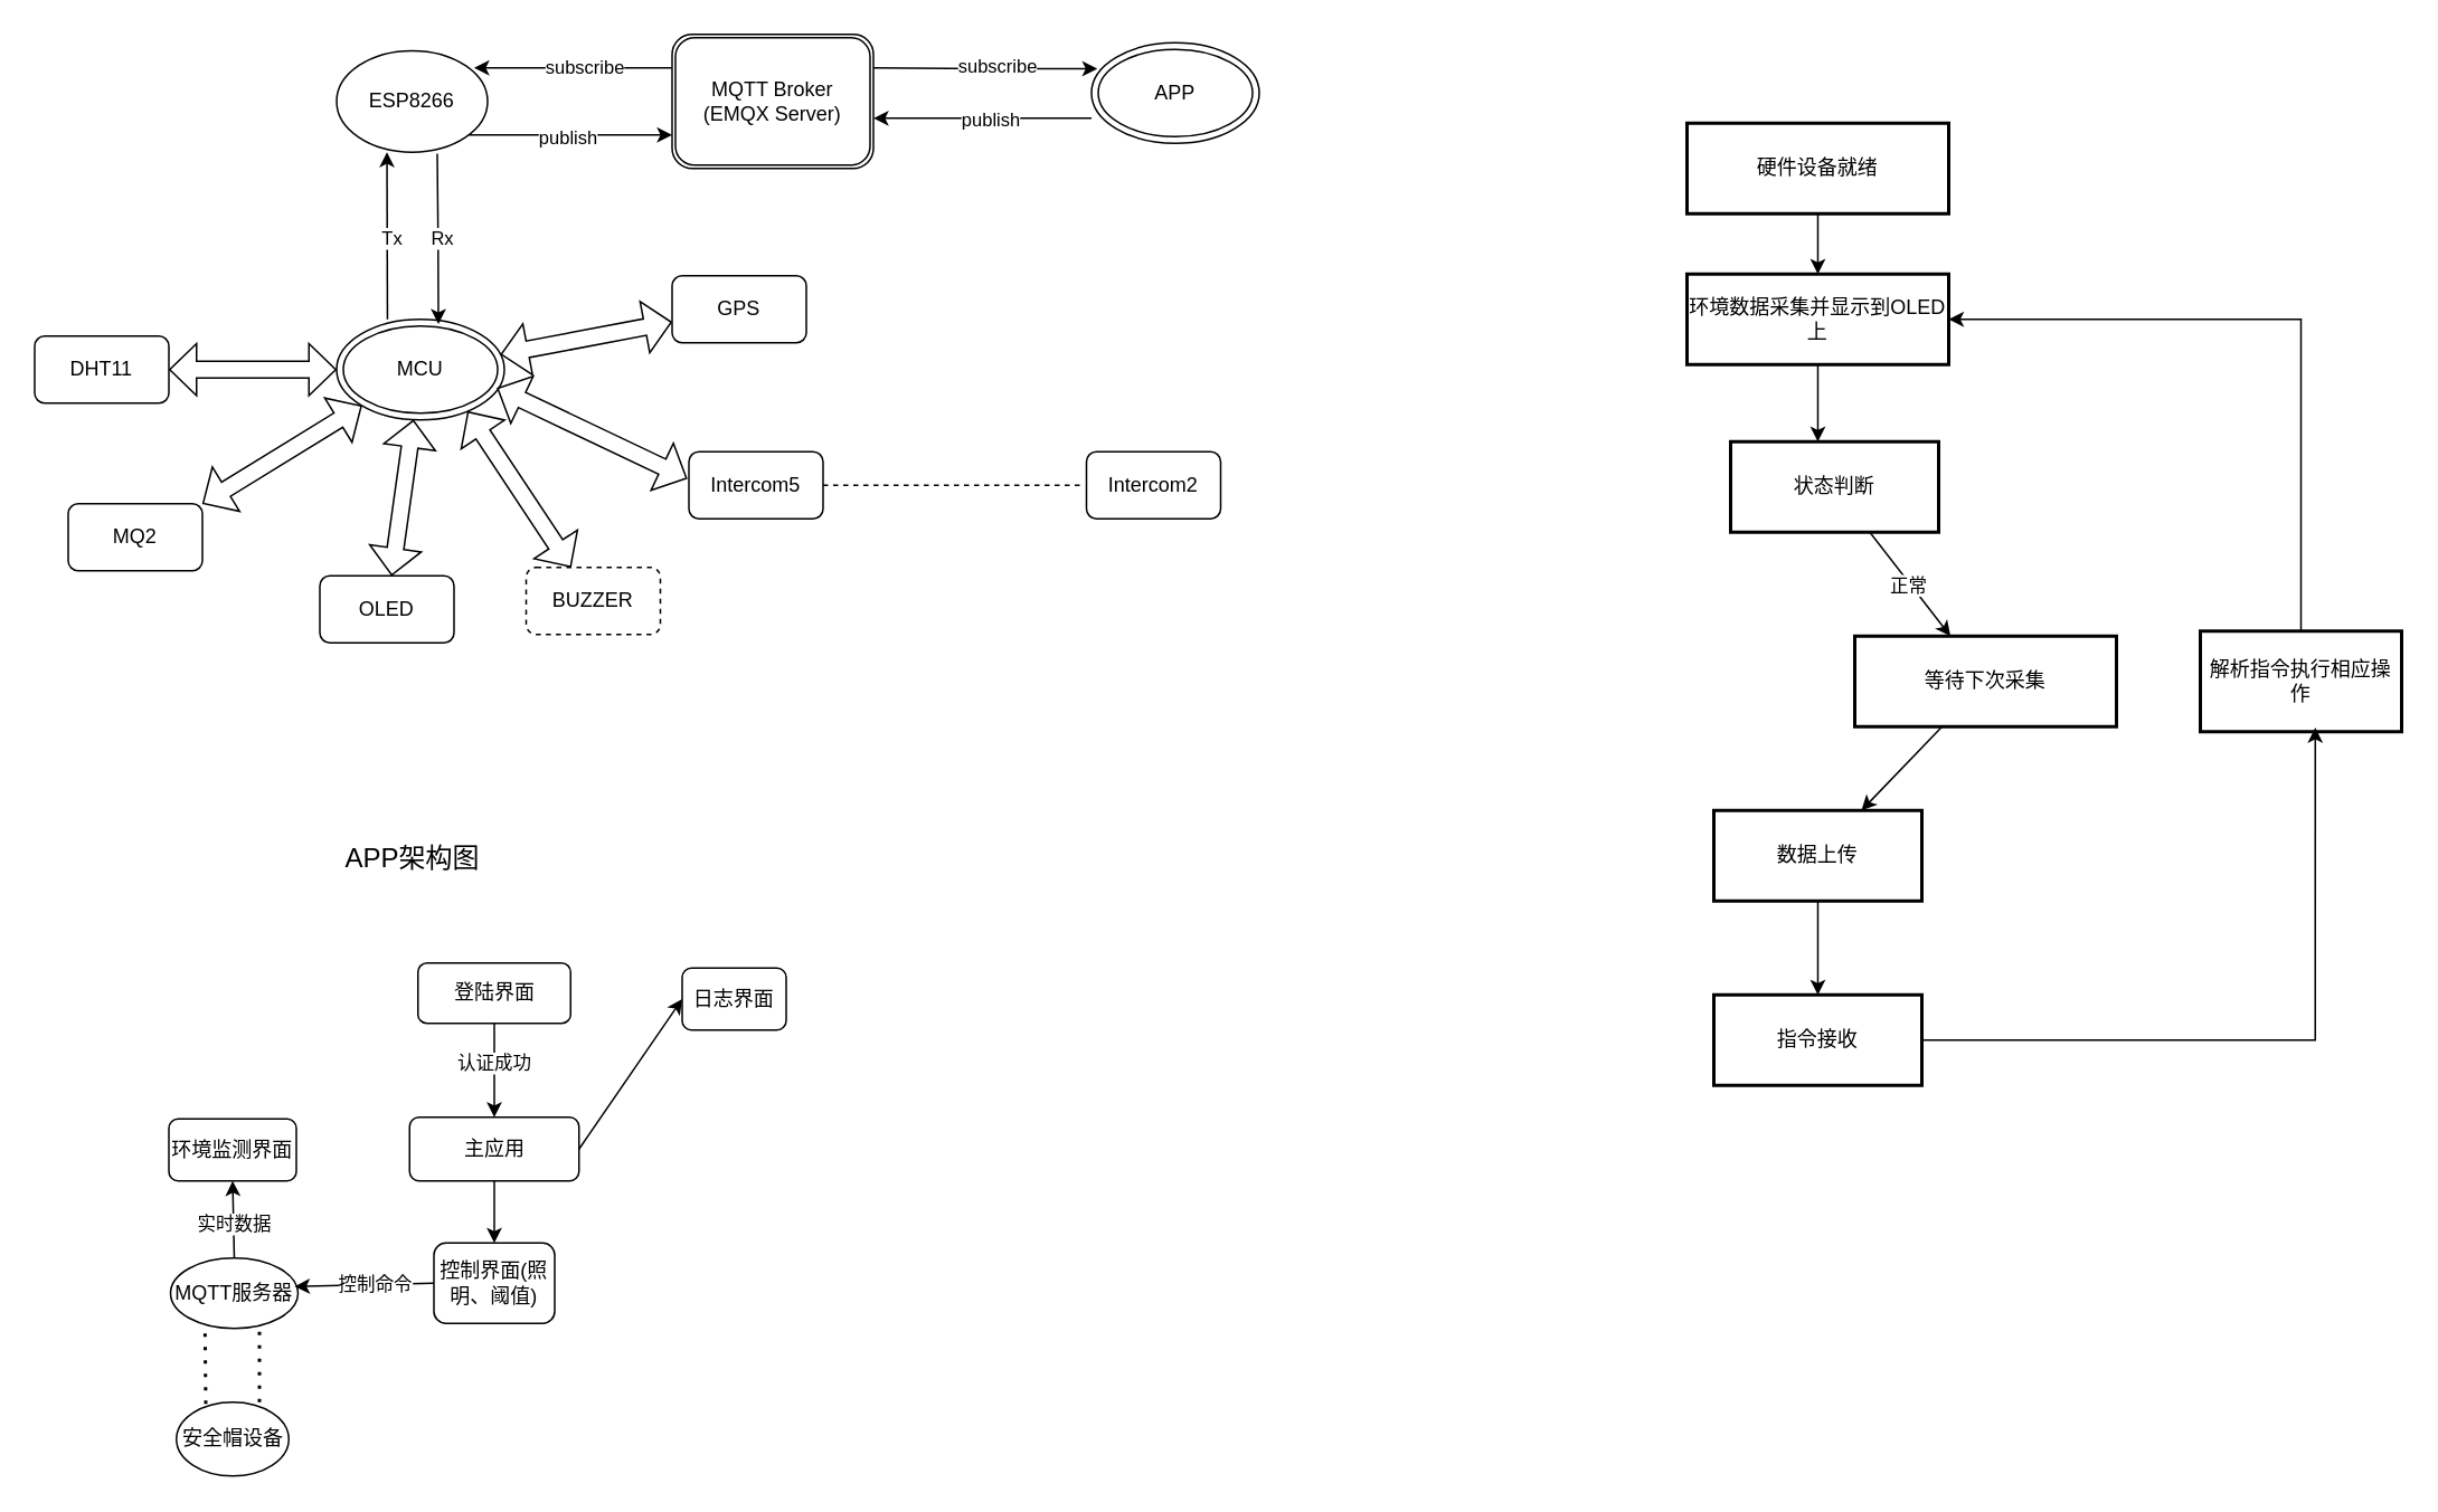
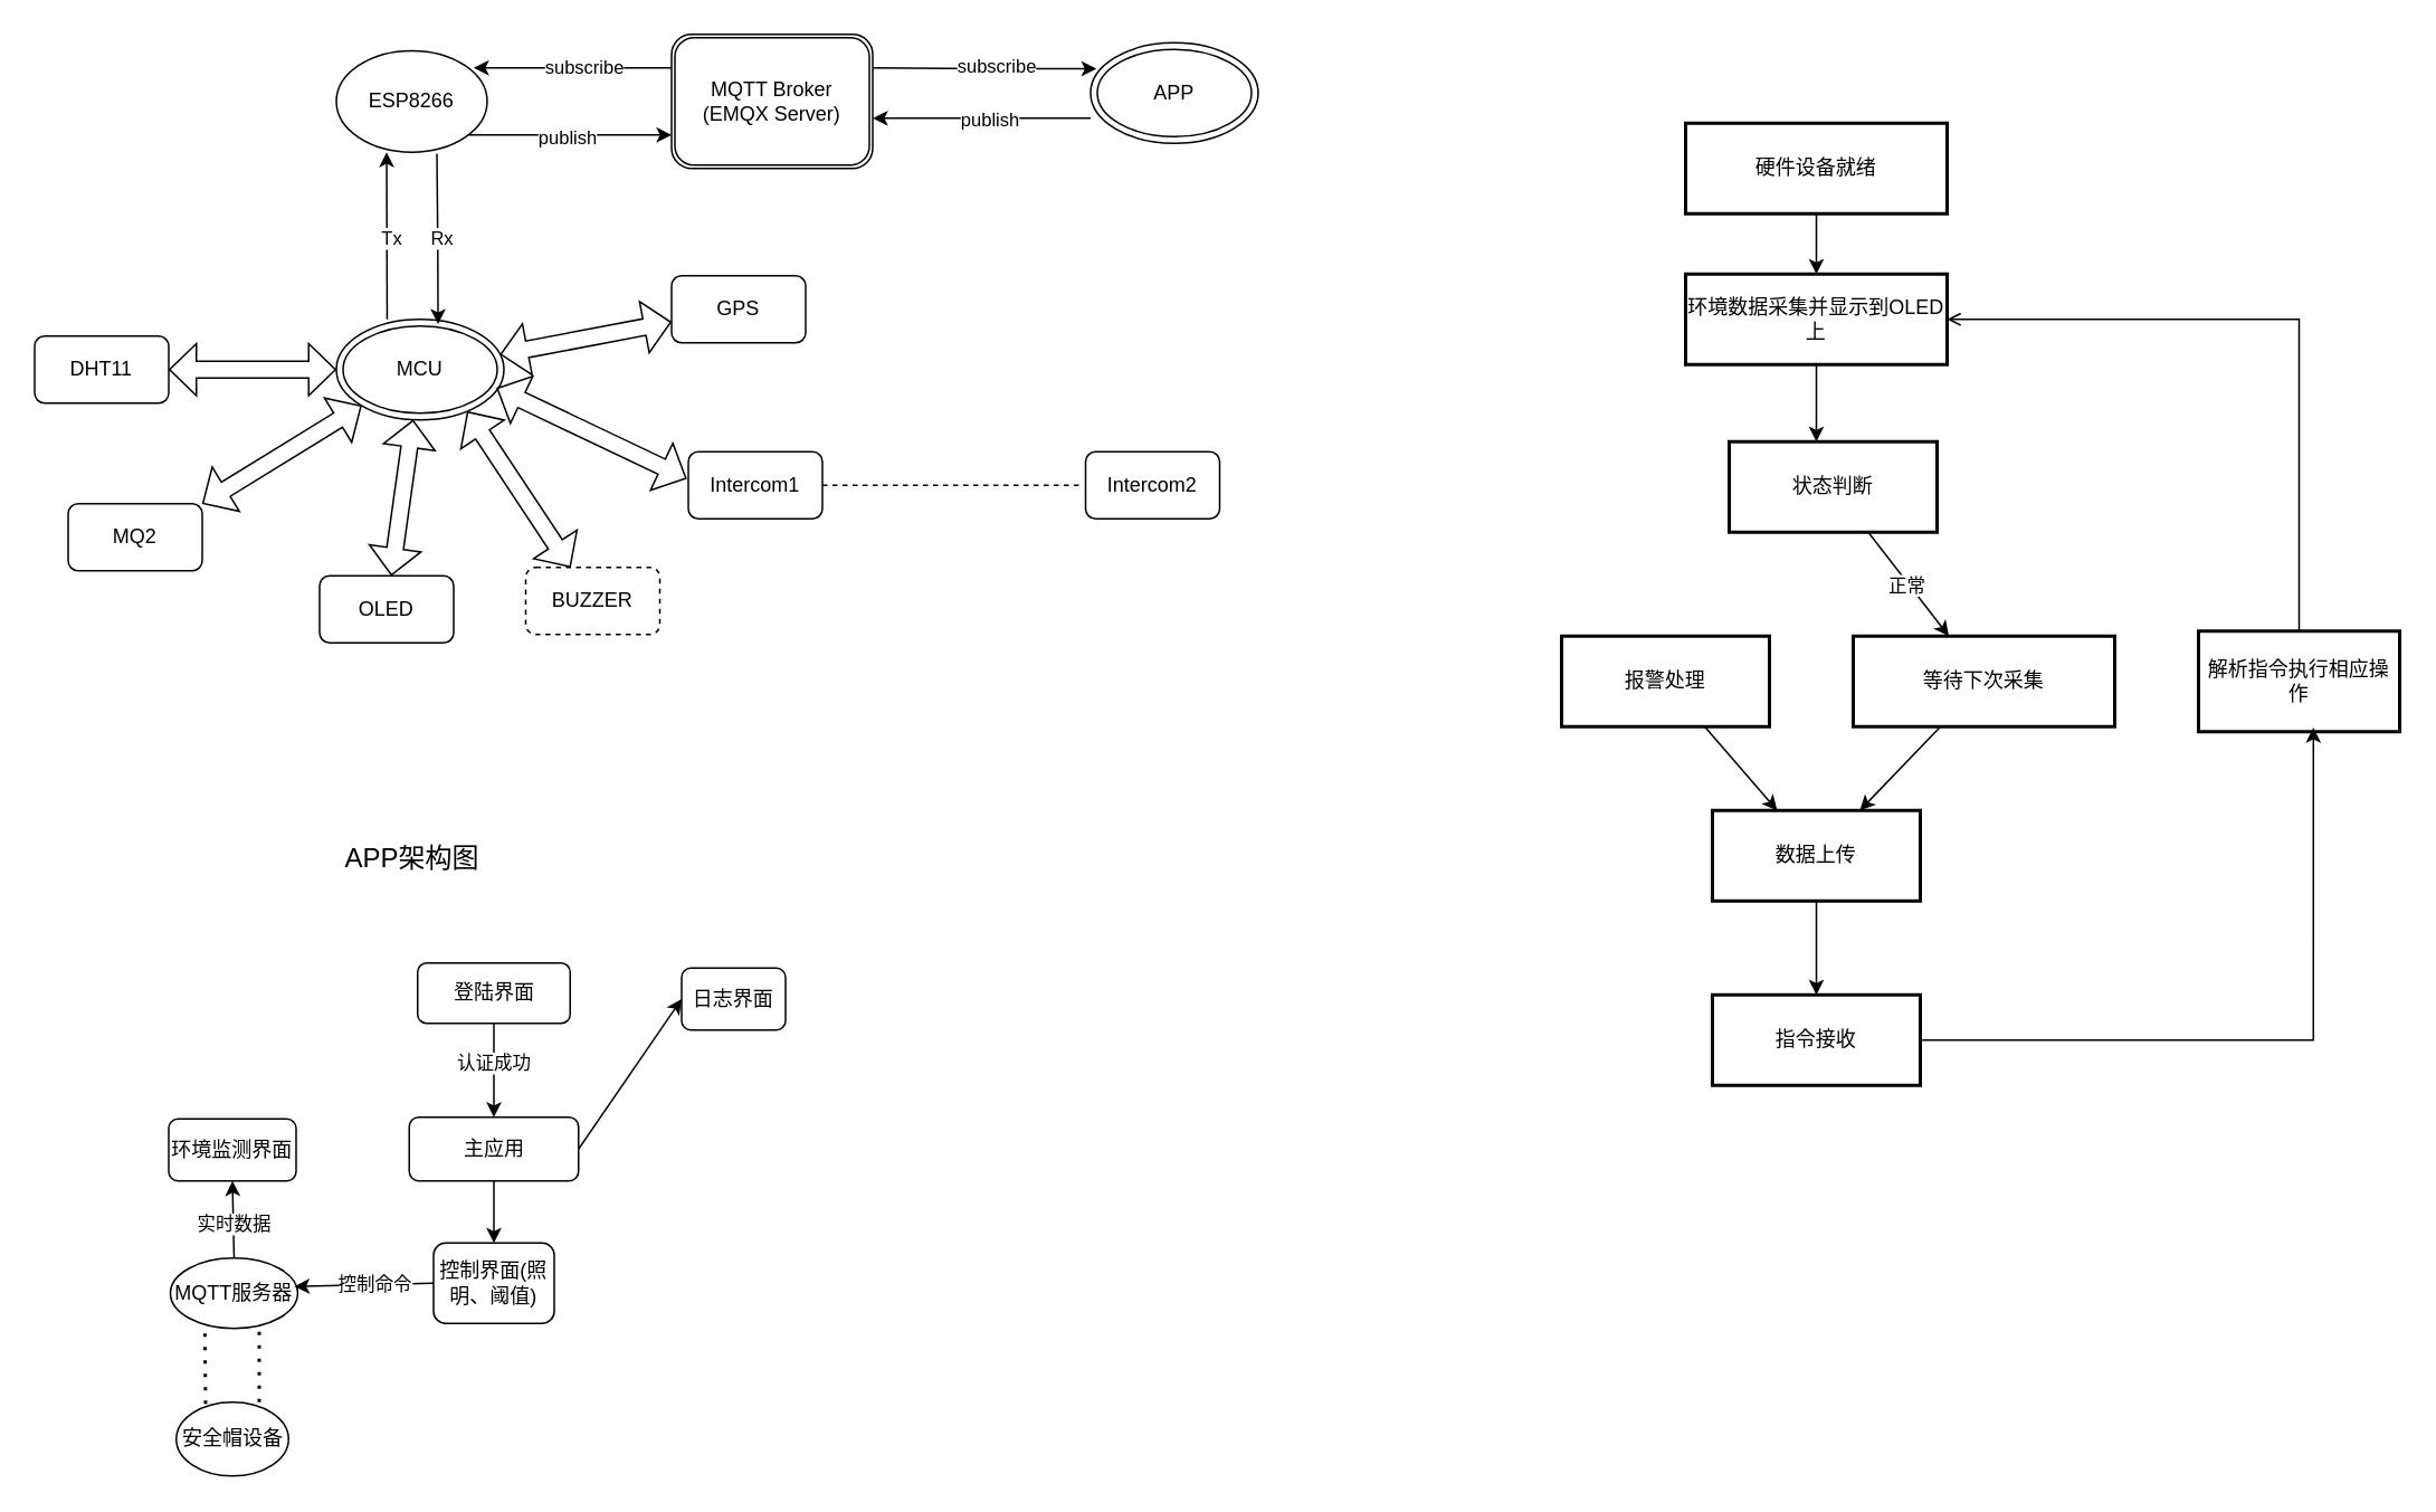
- <mxCell id="16" style="edgeStyle=orthogonalEdgeStyle;rounded=0;orthogonalLoop=1;jettySize=auto;html=1;exitX=0.5;exitY=0;exitDx=0;exitDy=0;entryX=1;entryY=0.5;entryDx=0;entryDy=0;" parent="1" source="17" target="5" edge="1"><mxGeometry relative="1" as="geometry" /></mxCell>
+ <mxCell id="16" style="edgeStyle=orthogonalEdgeStyle;rounded=0;orthogonalLoop=1;jettySize=auto;html=1;exitX=0.5;exitY=0;exitDx=0;exitDy=0;entryX=1;entryY=0.5;entryDx=0;entryDy=0;endArrow=open;" parent="1" source="17" target="5" edge="1"><mxGeometry relative="1" as="geometry" /></mxCell>
- <mxCell id="47" value="Intercom5" style="rounded=1;whiteSpace=wrap;html=1;" parent="1" vertex="1"><mxGeometry x="410" y="269" width="80" height="40" as="geometry" /></mxCell>
+ <mxCell id="47" value="Intercom1" style="rounded=1;whiteSpace=wrap;html=1;" parent="1" vertex="1"><mxGeometry x="410" y="269" width="80" height="40" as="geometry" /></mxCell>
+ <mxCell id="7" value="报警处理" style="whiteSpace=wrap;strokeWidth=2;" parent="1" vertex="1"><mxGeometry x="931" y="379" width="124" height="54" as="geometry" /></mxCell>
+ <mxCell id="13" value="" style="endArrow=classic;html=1;rounded=0;" parent="1" source="7" target="9" edge="1"><mxGeometry width="50" height="50" relative="1" as="geometry"><mxPoint x="1181" y="493" as="sourcePoint" /><mxPoint x="1231" y="443" as="targetPoint" /></mxGeometry></mxCell>
